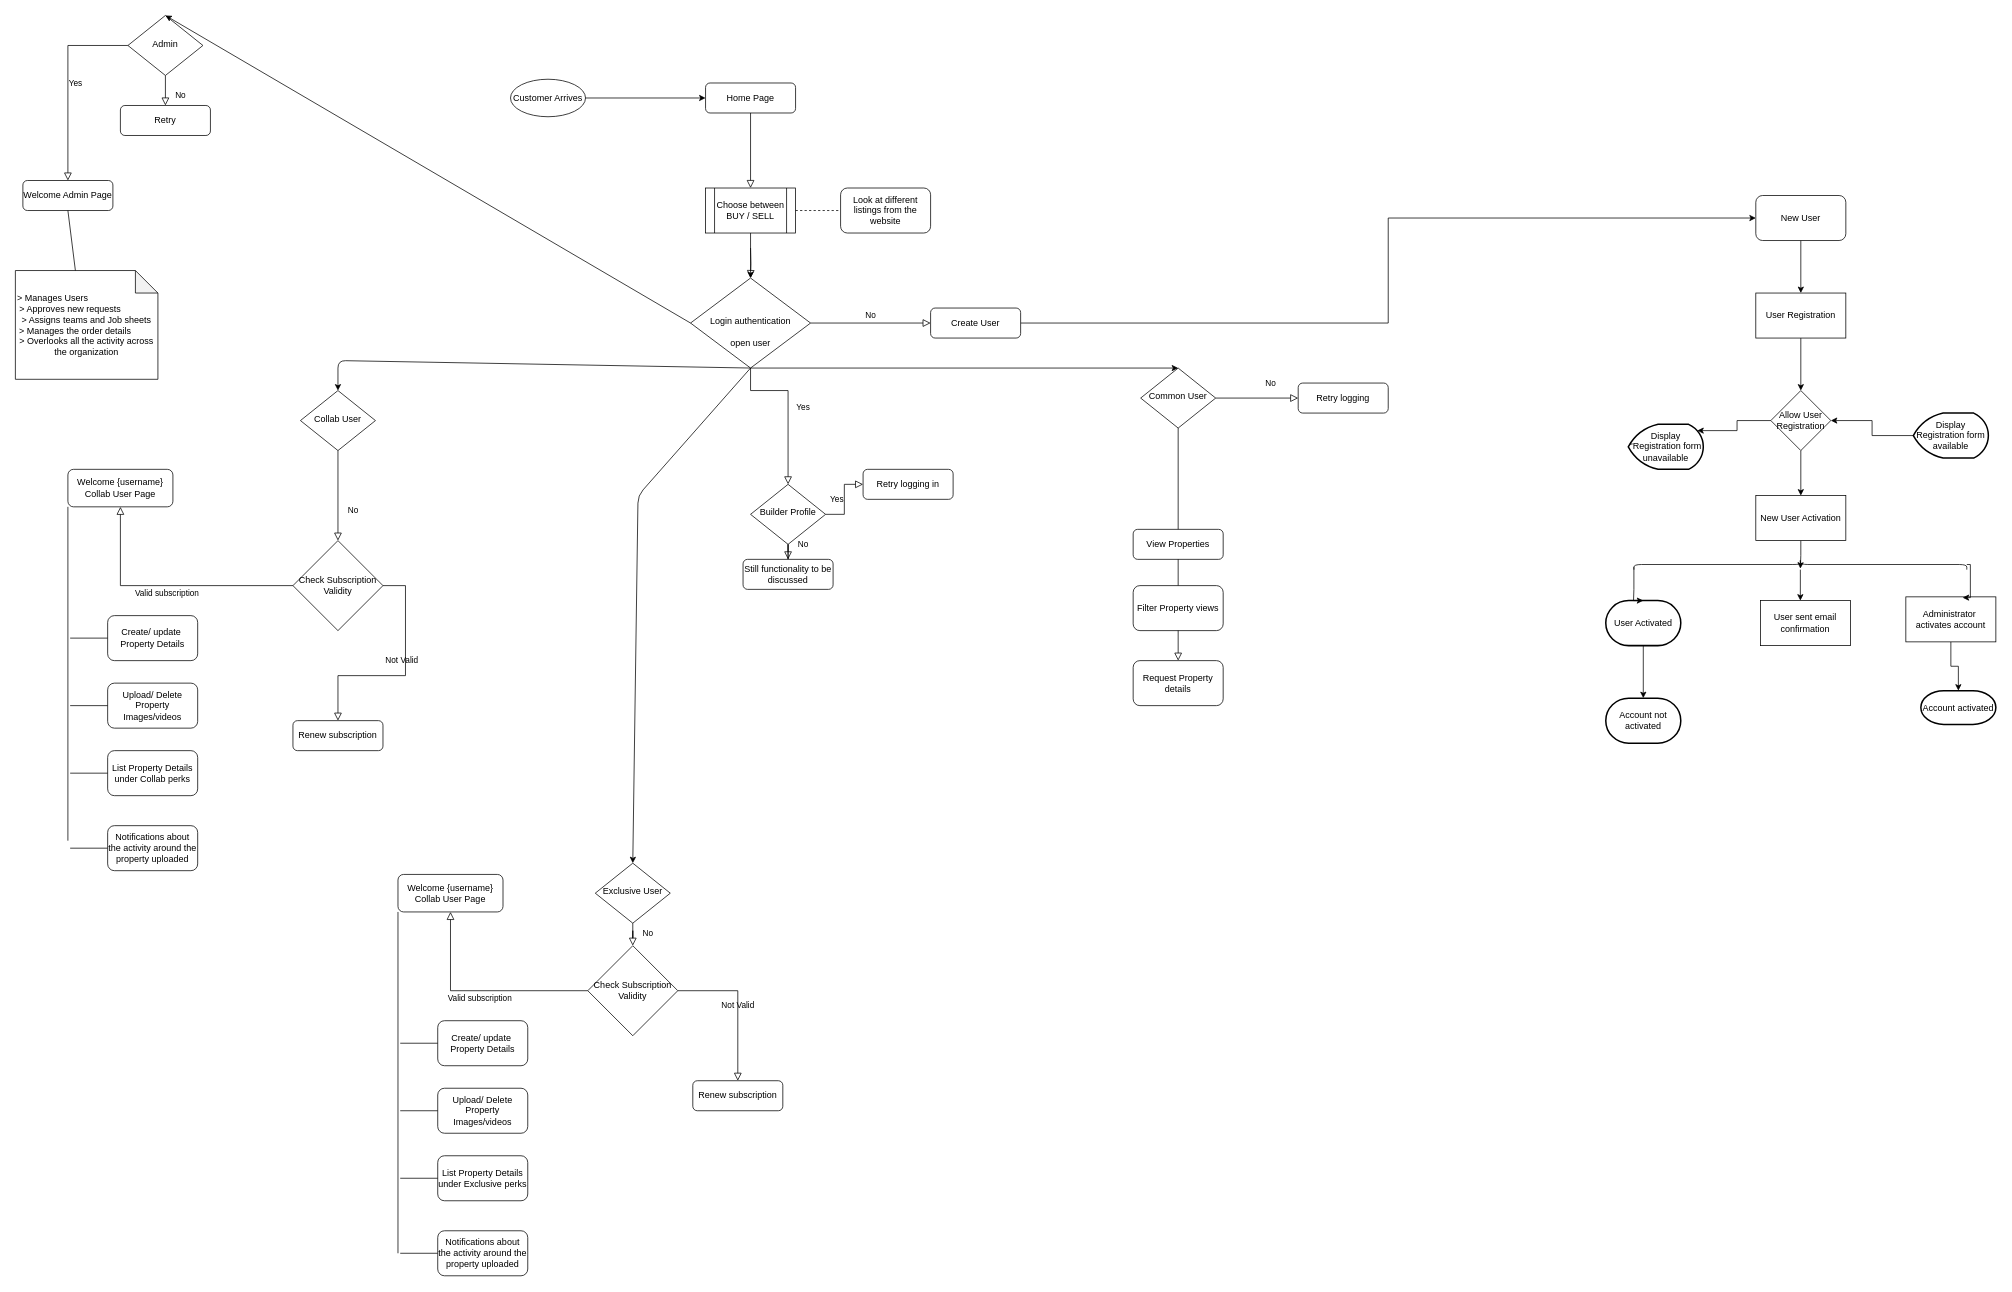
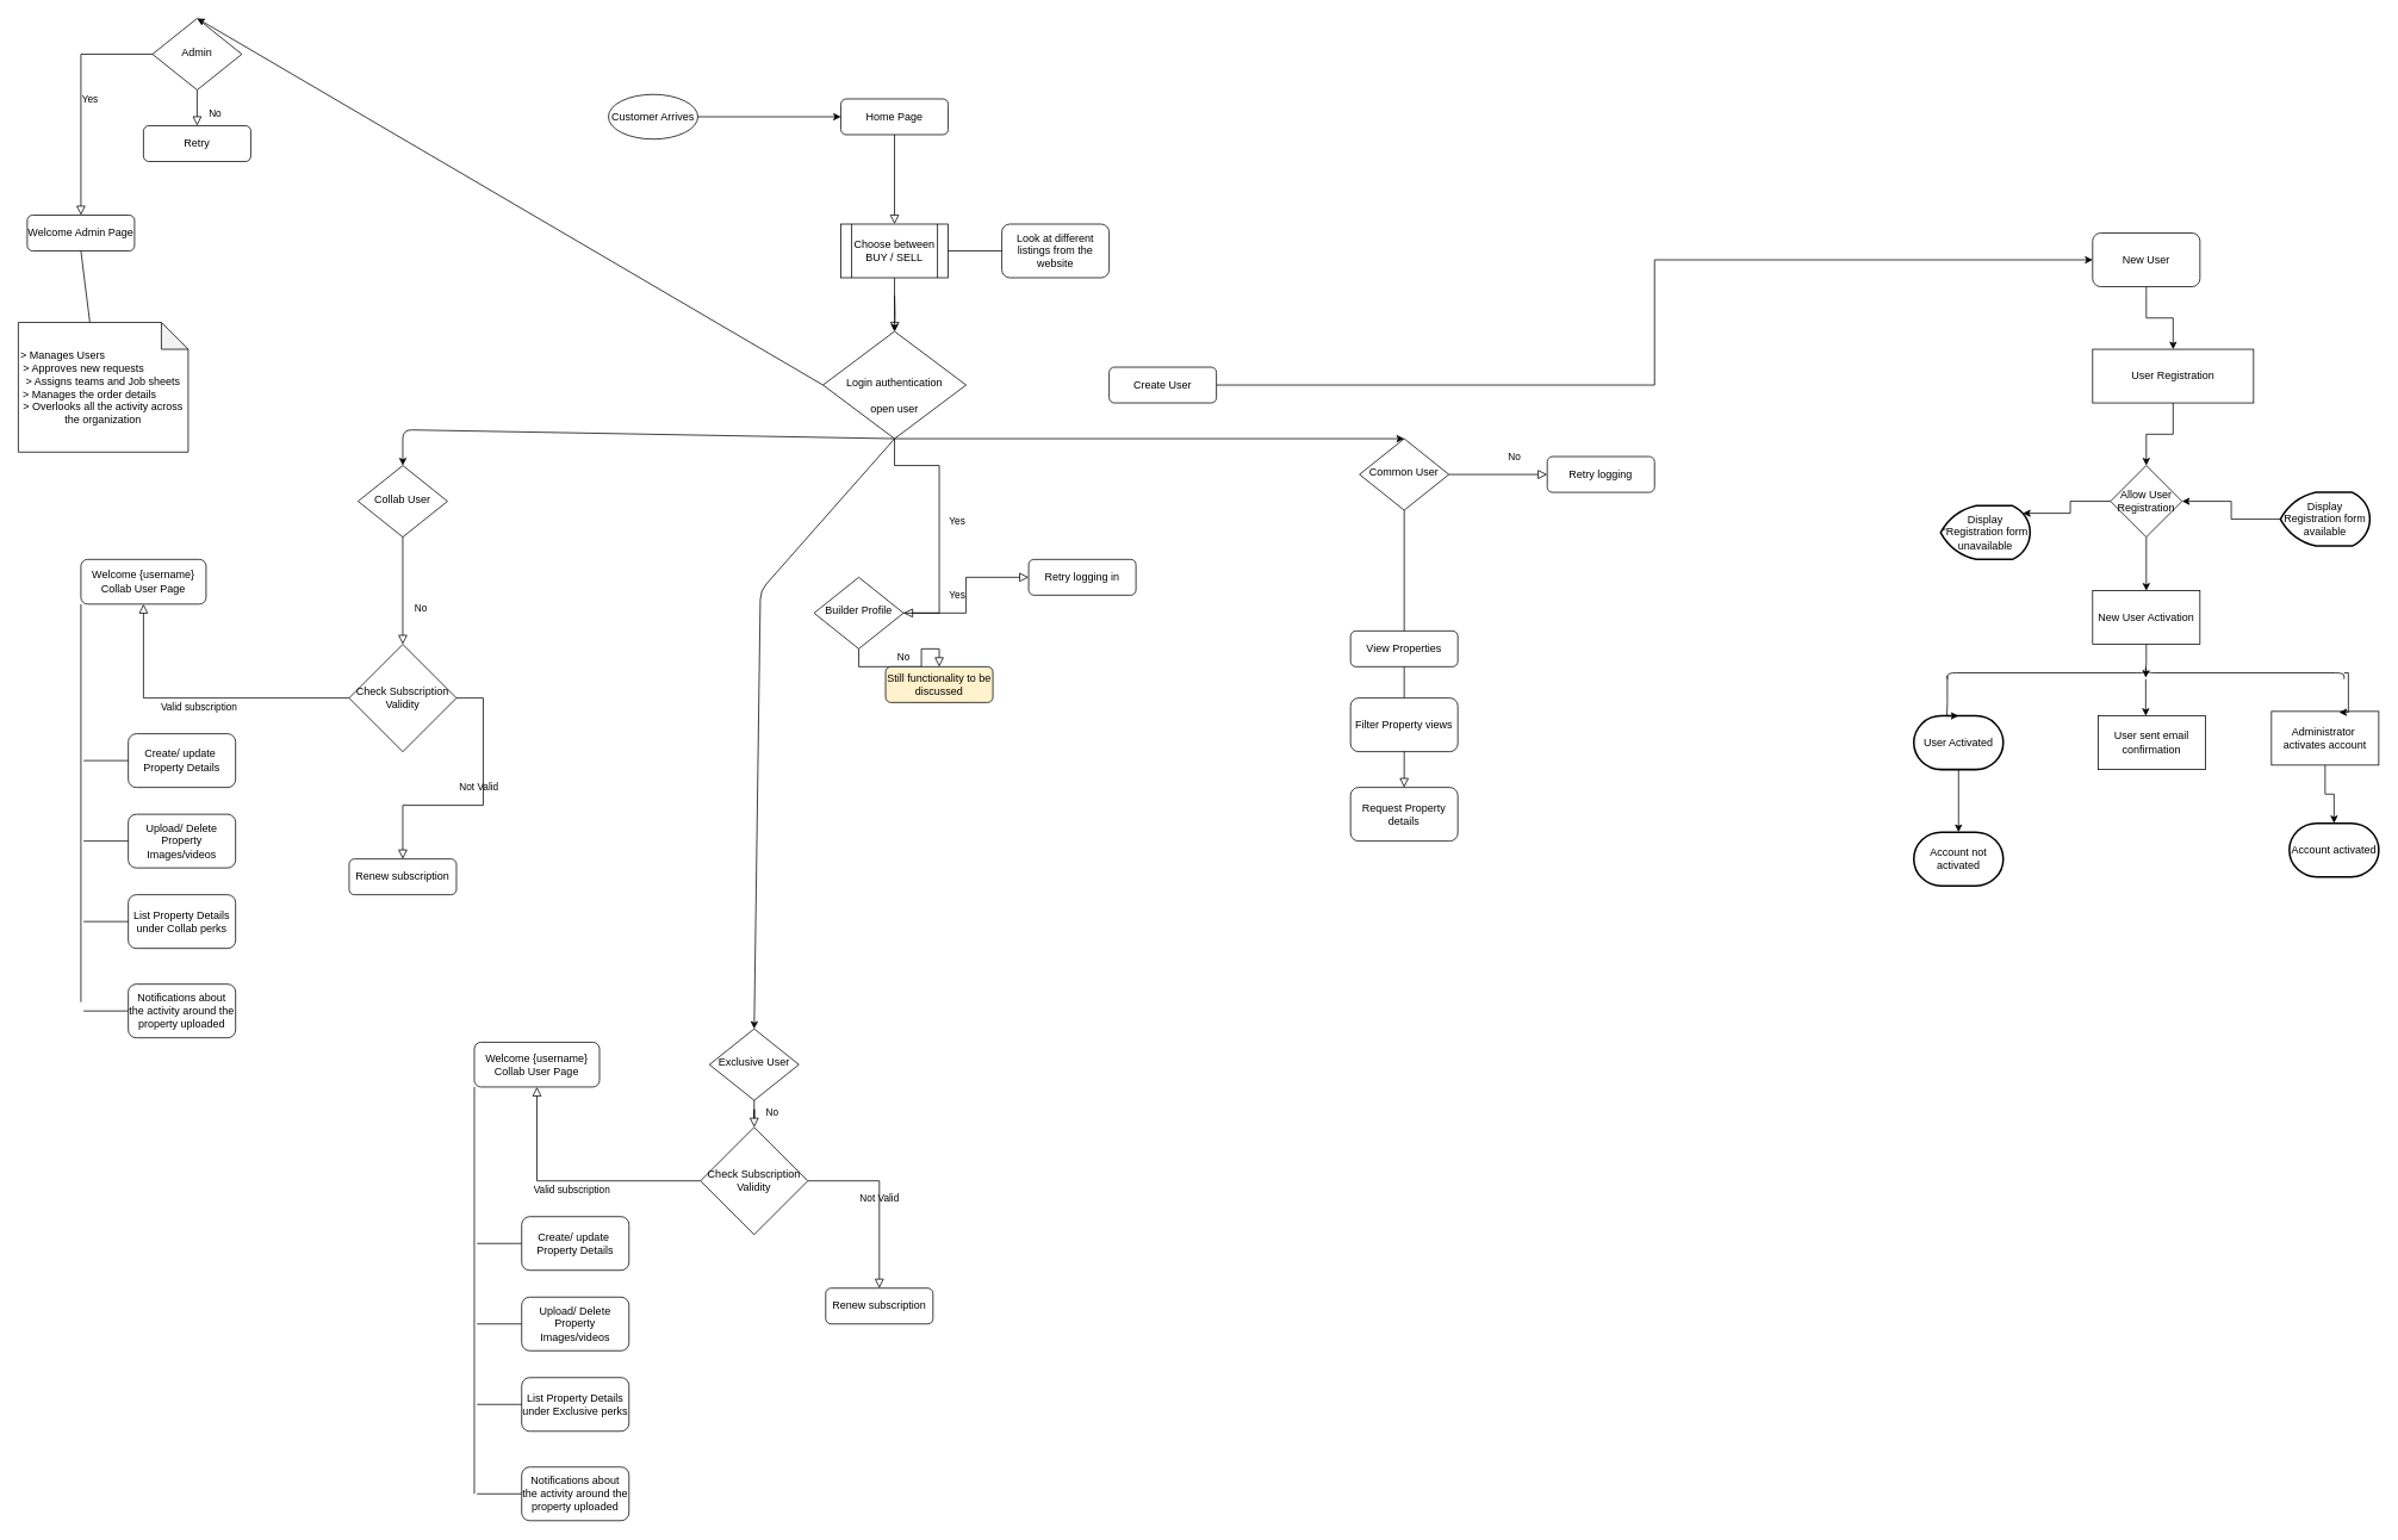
- <mxCell id="38" value="" style="endArrow=none;html=1;exitX=1;exitY=0.5;exitDx=0;exitDy=0;entryX=0;entryY=0.5;entryDx=0;entryDy=0;dashed=1;" edge="1" parent="1" source="36" target="37"><mxGeometry width="50" height="50" relative="1" as="geometry"><mxPoint x="1120" y="370" as="sourcePoint" /><mxPoint x="1170" y="320" as="targetPoint" /></mxGeometry></mxCell>
+ <mxCell id="38" value="" style="endArrow=none;html=1;exitX=1;exitY=0.5;exitDx=0;exitDy=0;entryX=0;entryY=0.5;entryDx=0;entryDy=0;" edge="1" parent="1" source="36" target="37"><mxGeometry width="50" height="50" relative="1" as="geometry"><mxPoint x="1120" y="370" as="sourcePoint" /><mxPoint x="1170" y="320" as="targetPoint" /></mxGeometry></mxCell>
- <mxCell id="74" value="User Registration" style="rounded=0;whiteSpace=wrap;html=1;" vertex="1" parent="1"><mxGeometry x="2340" y="390" width="120" height="60" as="geometry" /></mxCell>
+ <mxCell id="74" value="User Registration" style="rounded=0;whiteSpace=wrap;html=1;" vertex="1" parent="1"><mxGeometry x="2340" y="390" width="180" height="60" as="geometry" /></mxCell>
- <mxCell id="5" value="No" style="edgeStyle=orthogonalEdgeStyle;rounded=0;html=1;jettySize=auto;orthogonalLoop=1;fontSize=11;endArrow=block;endFill=0;endSize=8;strokeWidth=1;shadow=0;labelBackgroundColor=none;" parent="1" source="6" target="8" edge="1"><mxGeometry y="10" relative="1" as="geometry"><mxPoint as="offset" /></mxGeometry></mxCell>
- <mxCell id="11" value="Builder Profile" style="rhombus;whiteSpace=wrap;html=1;shadow=0;fontFamily=Helvetica;fontSize=12;align=center;strokeWidth=1;spacing=6;spacingTop=-4;" parent="1" vertex="1"><mxGeometry x="1000" y="645" width="100" height="80" as="geometry" /></mxCell>
+ <mxCell id="11" value="Builder Profile" style="rhombus;whiteSpace=wrap;html=1;shadow=0;fontFamily=Helvetica;fontSize=12;align=center;strokeWidth=1;spacing=6;spacingTop=-4;" parent="1" vertex="1"><mxGeometry x="910" y="645" width="100" height="80" as="geometry" /></mxCell>
- <mxCell id="12" value="Still functionality to be discussed" style="rounded=1;whiteSpace=wrap;html=1;fontSize=12;glass=0;strokeWidth=1;shadow=0;" parent="1" vertex="1"><mxGeometry x="990" y="745" width="120" height="40" as="geometry" /></mxCell>
+ <mxCell id="12" value="Still functionality to be discussed" style="rounded=1;whiteSpace=wrap;html=1;fontSize=12;glass=0;strokeWidth=1;shadow=0;fillColor=#fff2cc;" parent="1" vertex="1"><mxGeometry x="990" y="745" width="120" height="40" as="geometry" /></mxCell>
- <mxCell id="89" value="Account activated" style="strokeWidth=2;html=1;shape=mxgraph.flowchart.terminator;whiteSpace=wrap;" vertex="1" parent="1"><mxGeometry x="2560" y="920" width="100" height="45" as="geometry" /></mxCell>
+ <mxCell id="89" value="Account activated" style="strokeWidth=2;html=1;shape=mxgraph.flowchart.terminator;whiteSpace=wrap;" vertex="1" parent="1"><mxGeometry x="2560" y="920" width="100" height="60" as="geometry" /></mxCell>
